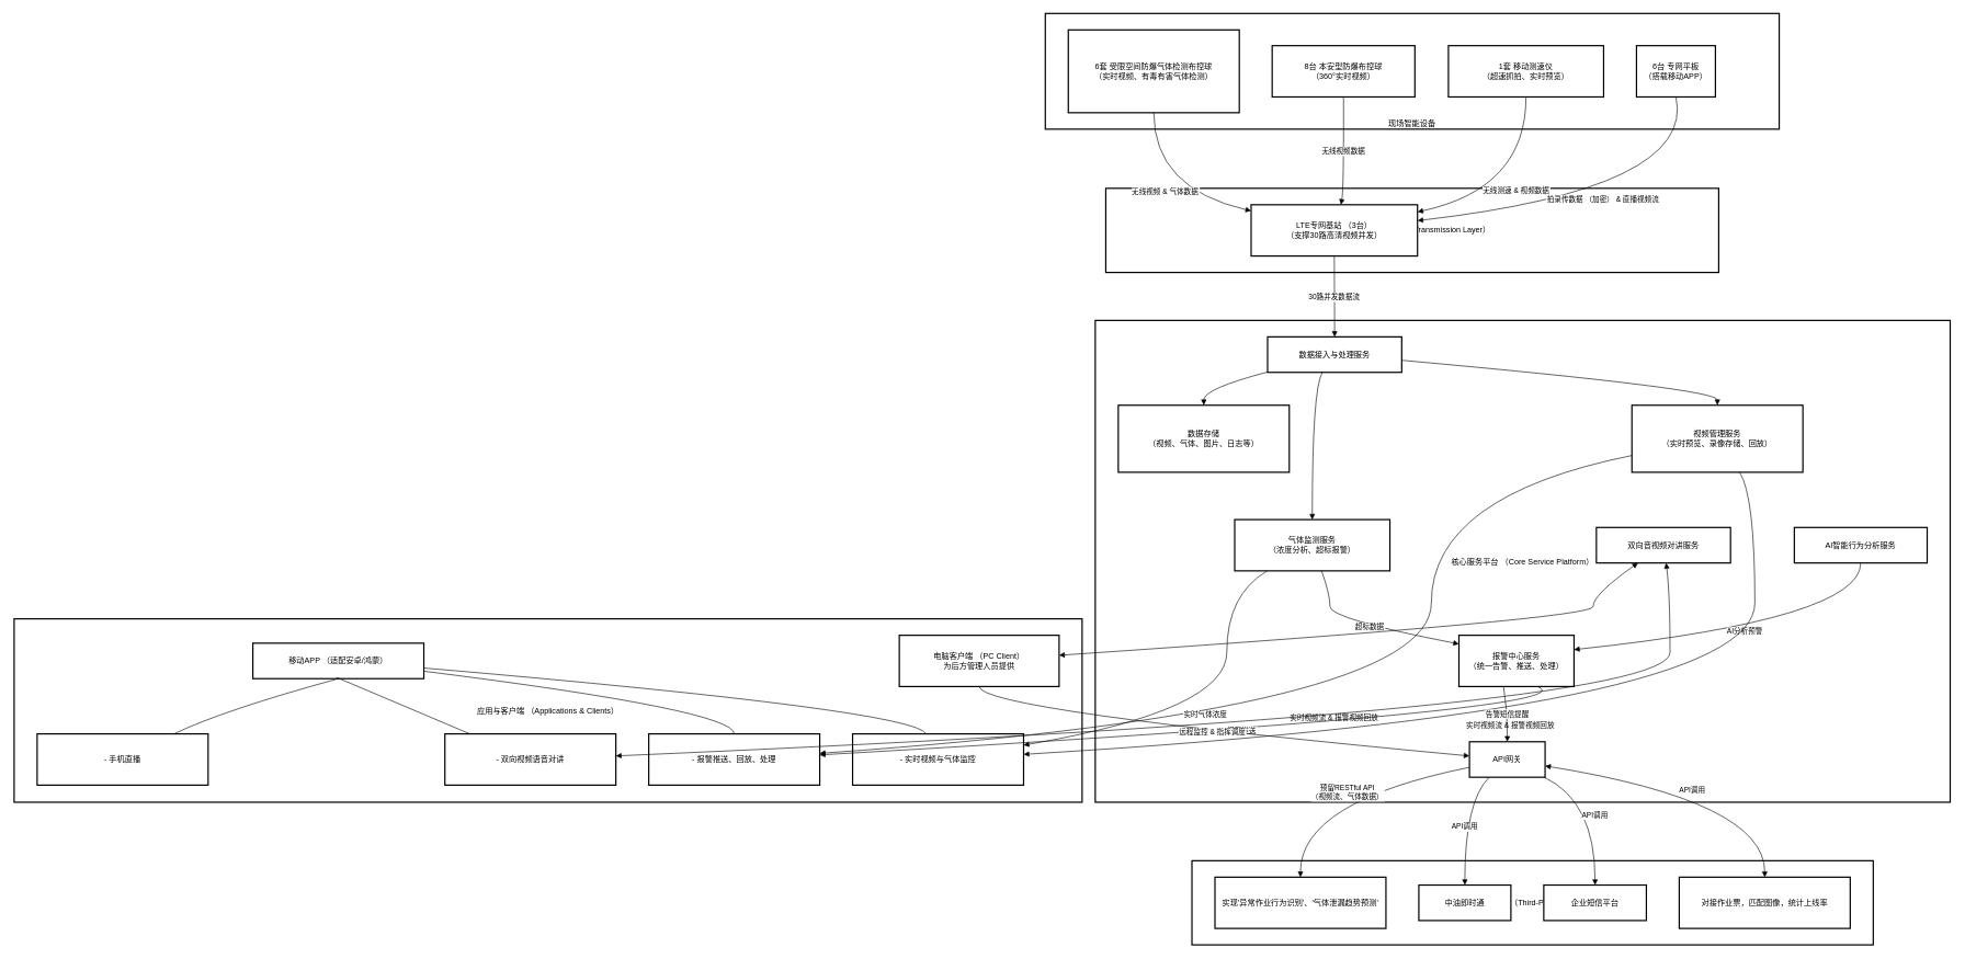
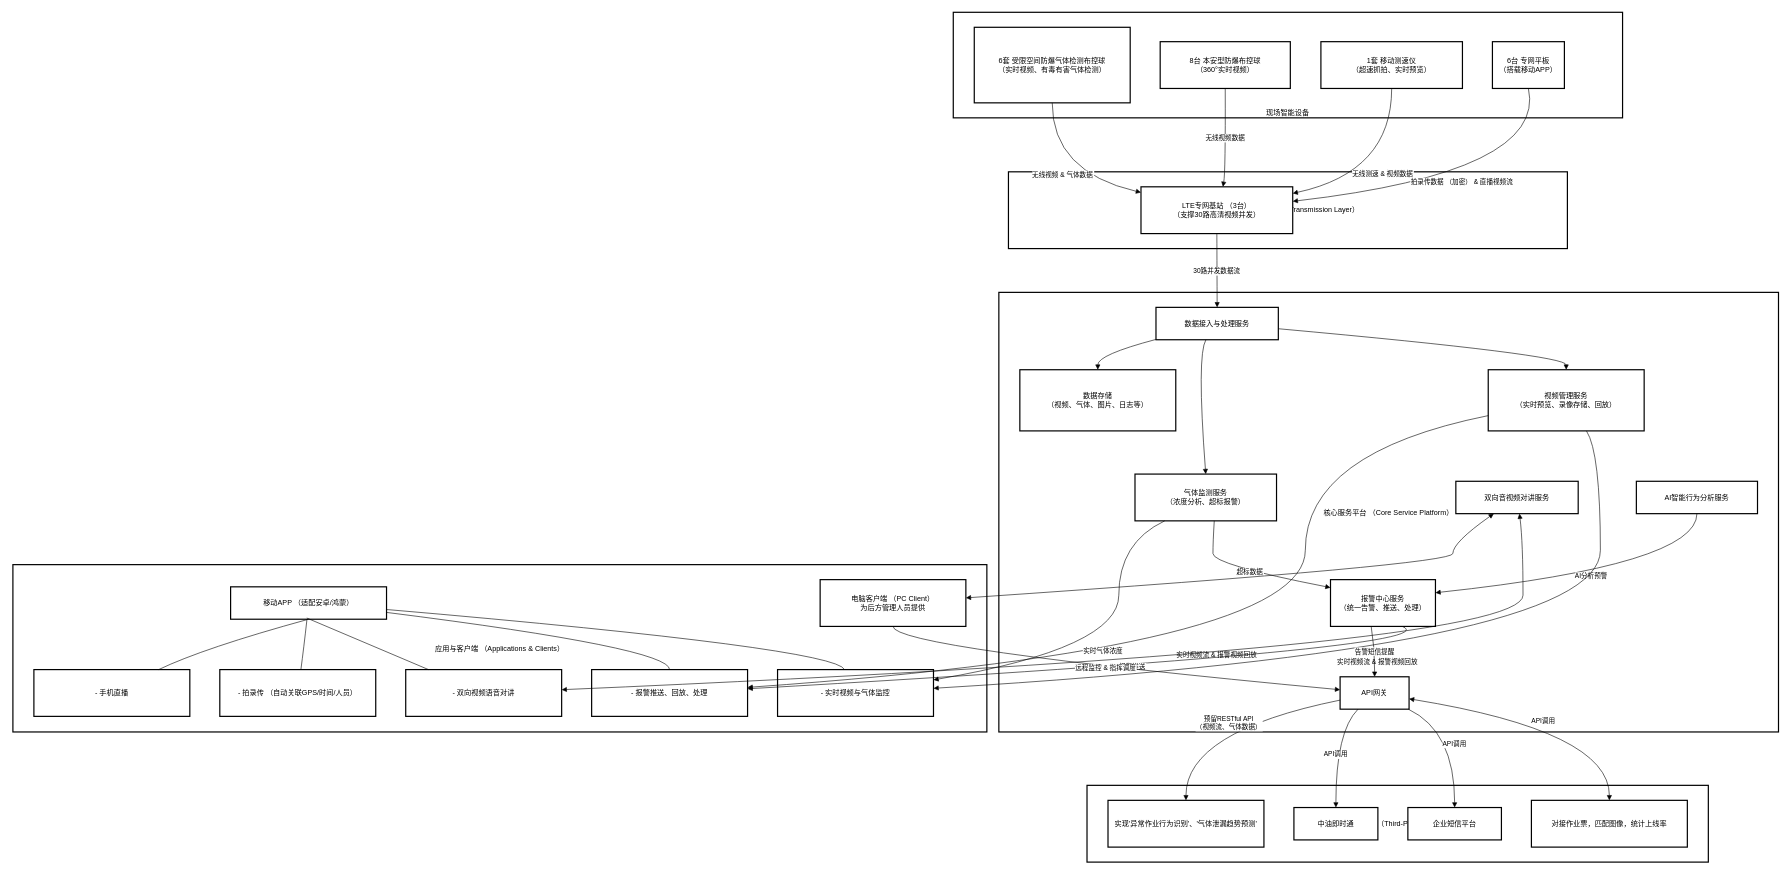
- <mxCell id="14" value="气体监测服务&#10;（浓度分析、超标报警）" style="whiteSpace=wrap;strokeWidth=2;" parent="1" vertex="1"><mxGeometry x="1876" y="790" width="236" height="78" as="geometry" /></mxCell>
+ <mxCell id="14" value="气体监测服务&#10;（浓度分析、超标报警）" style="whiteSpace=wrap;strokeWidth=2;" parent="1" vertex="1"><mxGeometry x="1891" y="790" width="236" height="78" as="geometry" /></mxCell>
+ <mxCell id="33" value="" style="curved=1;startArrow=none;endArrow=none;exitX=0.49;exitY=0.99;entryX=0.52;entryY=0;rounded=0;" parent="1" source="20" target="23" edge="1"><mxGeometry relative="1" as="geometry"><Array as="points"><mxPoint x="505" y="1080" /></Array></mxGeometry></mxCell>
+ <mxCell id="23" value="- 拍录传 （自动关联GPS/时间/人员）" style="whiteSpace=wrap;strokeWidth=2;" parent="1" vertex="1"><mxGeometry x="365" y="1116" width="260" height="78" as="geometry" /></mxCell>
